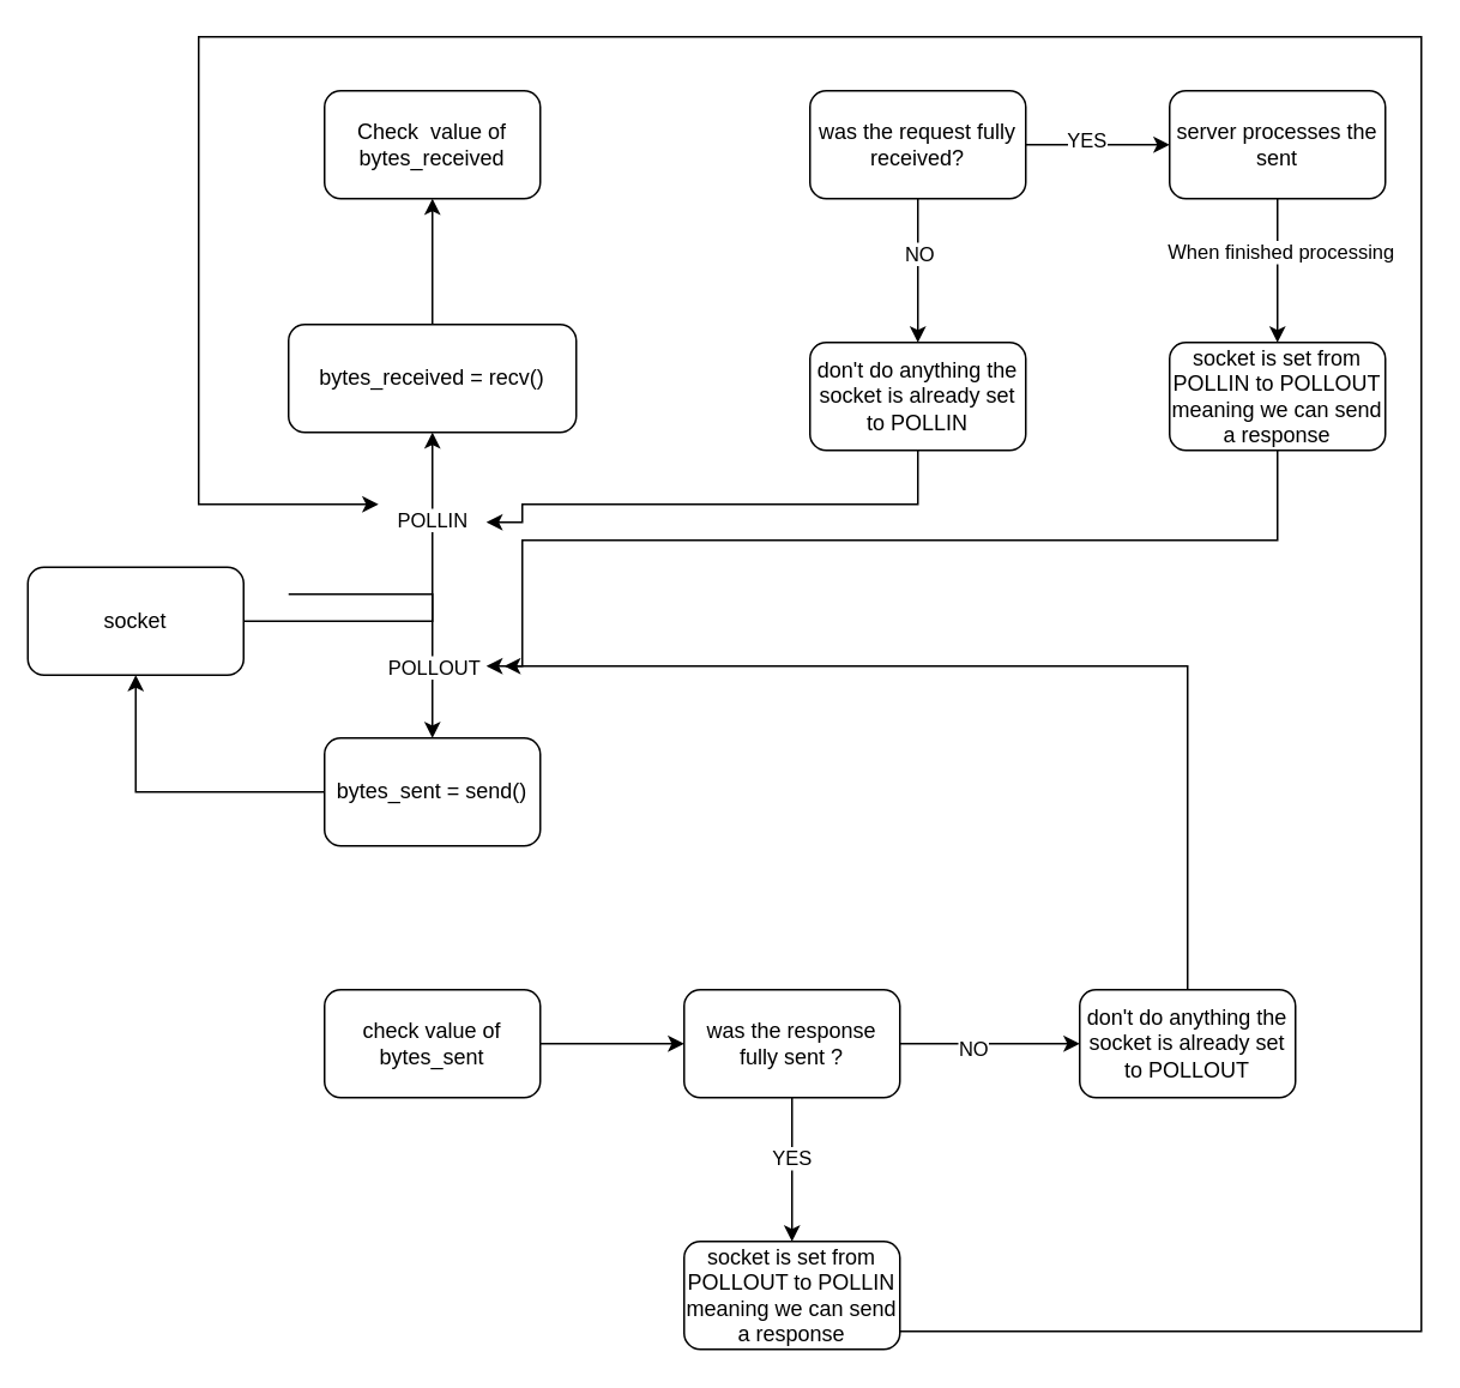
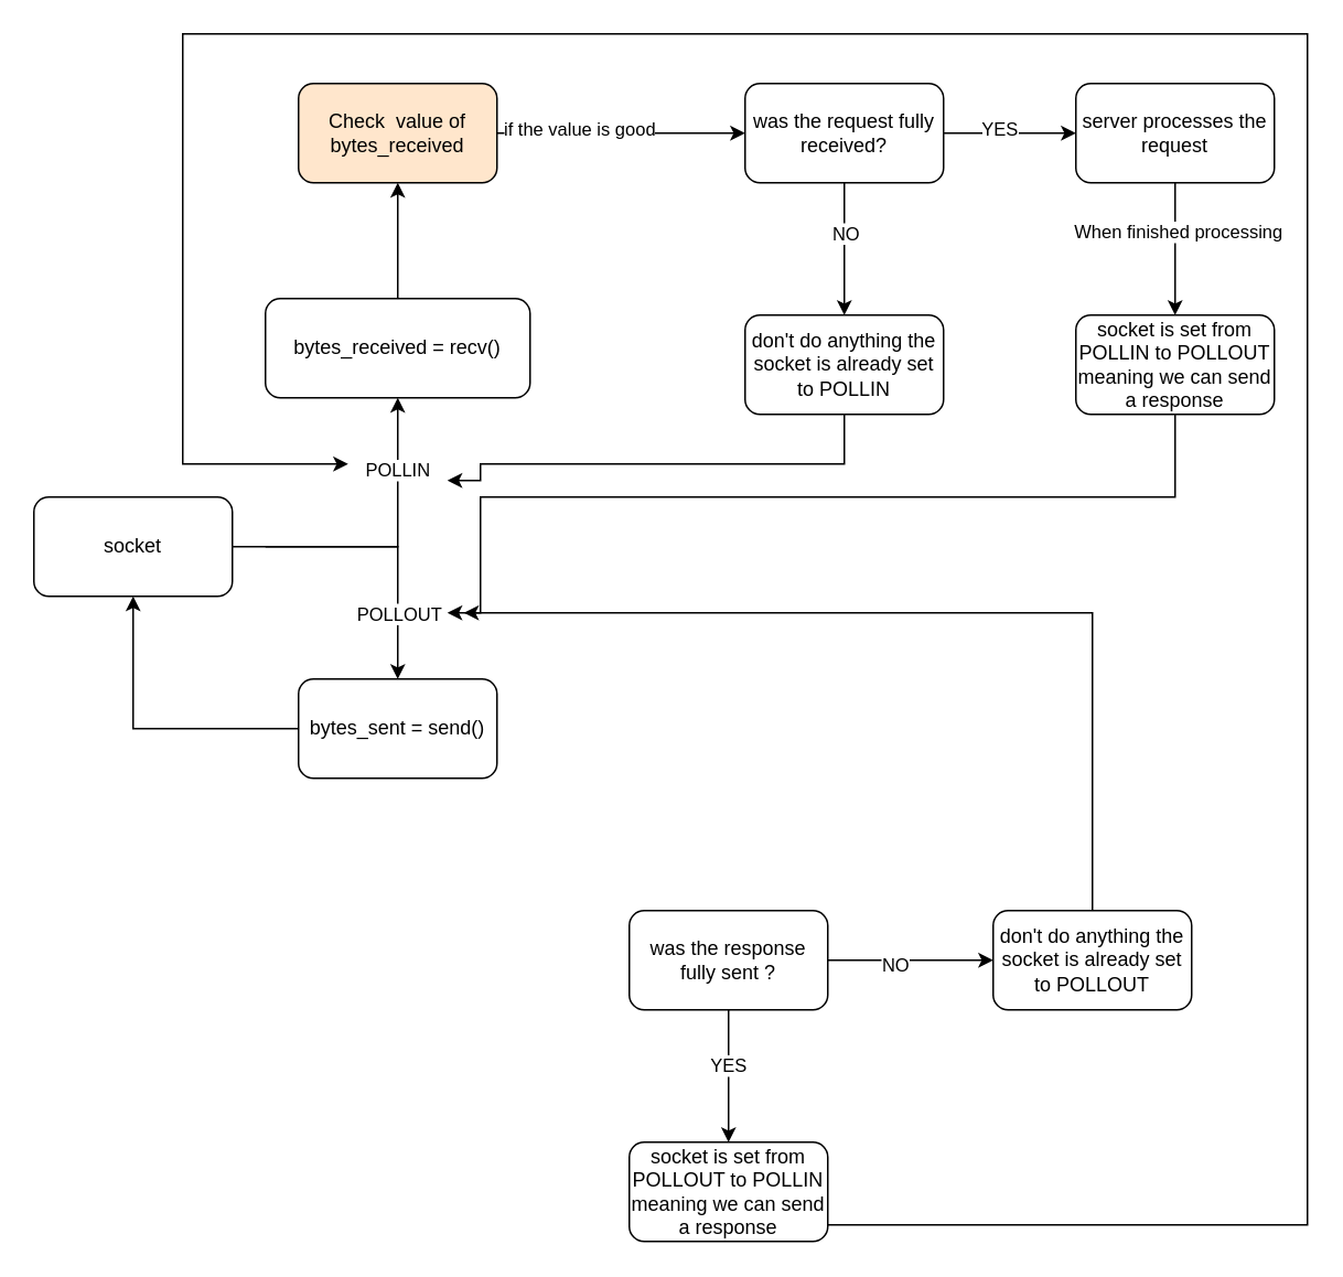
- <mxCell id="12" value="Check&amp;nbsp; value of bytes_received" style="whiteSpace=wrap;html=1;rounded=1;" vertex="1" parent="1"><mxGeometry x="180" y="50" width="120" height="60" as="geometry" /></mxCell>
+ <mxCell id="12" value="Check&amp;nbsp; value of bytes_received" style="whiteSpace=wrap;html=1;rounded=1;fillColor=#ffe6cc;" vertex="1" parent="1"><mxGeometry x="180" y="50" width="120" height="60" as="geometry" /></mxCell>
+ <mxCell id="10" value="" style="edgeStyle=orthogonalEdgeStyle;rounded=0;orthogonalLoop=1;jettySize=auto;html=1;" edge="1" parent="1" source="12" target="17"><mxGeometry relative="1" as="geometry" /></mxCell>
+ <mxCell id="11" value="if the value is good" style="edgeLabel;html=1;align=center;verticalAlign=middle;resizable=0;points=[];" vertex="1" connectable="0" parent="10"><mxGeometry x="-0.35" y="3" relative="1" as="geometry"><mxPoint as="offset" /></mxGeometry></mxCell>
- <mxCell id="20" value="server processes the sent" style="whiteSpace=wrap;html=1;rounded=1;" vertex="1" parent="1"><mxGeometry x="650" y="50" width="120" height="60" as="geometry" /></mxCell>
+ <mxCell id="20" value="server processes the request" style="whiteSpace=wrap;html=1;rounded=1;" vertex="1" parent="1"><mxGeometry x="650" y="50" width="120" height="60" as="geometry" /></mxCell>
- <mxCell id="5" value="socket" style="rounded=1;whiteSpace=wrap;html=1;" vertex="1" parent="1"><mxGeometry x="15" y="315" width="120" height="60" as="geometry" /></mxCell>
+ <mxCell id="5" value="socket" style="rounded=1;whiteSpace=wrap;html=1;" vertex="1" parent="1"><mxGeometry x="20" y="300" width="120" height="60" as="geometry" /></mxCell>
- <mxCell id="26" value="check value of bytes_sent" style="whiteSpace=wrap;html=1;rounded=1;" vertex="1" parent="1"><mxGeometry x="180" y="550" width="120" height="60" as="geometry" /></mxCell>
- <mxCell id="25" value="" style="edgeStyle=orthogonalEdgeStyle;rounded=0;orthogonalLoop=1;jettySize=auto;html=1;" edge="1" parent="1" source="26" target="31"><mxGeometry relative="1" as="geometry" /></mxCell>
